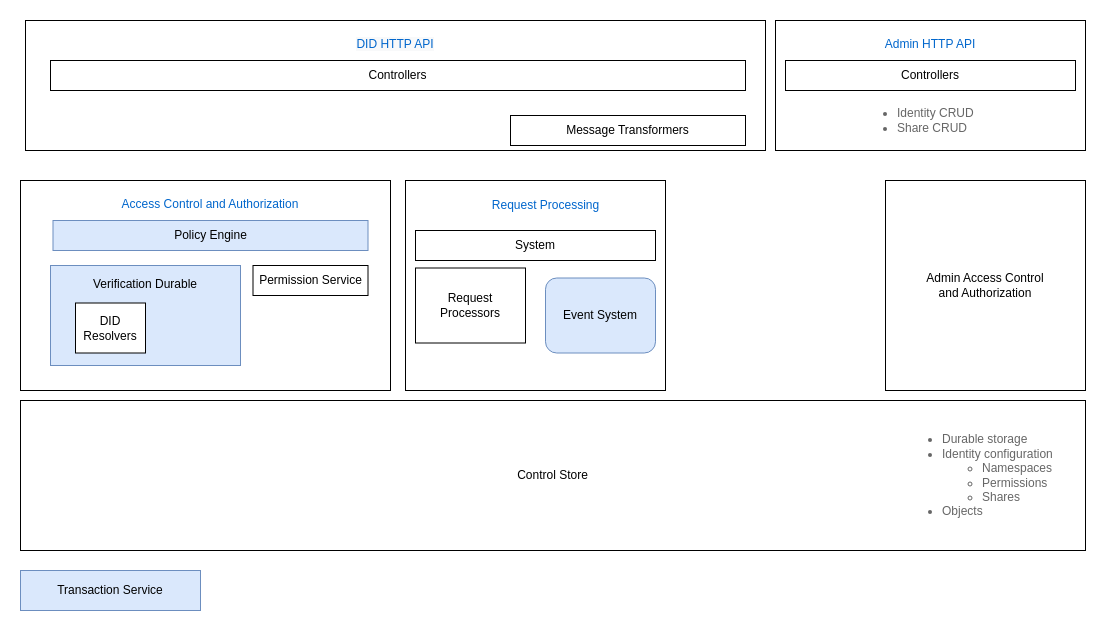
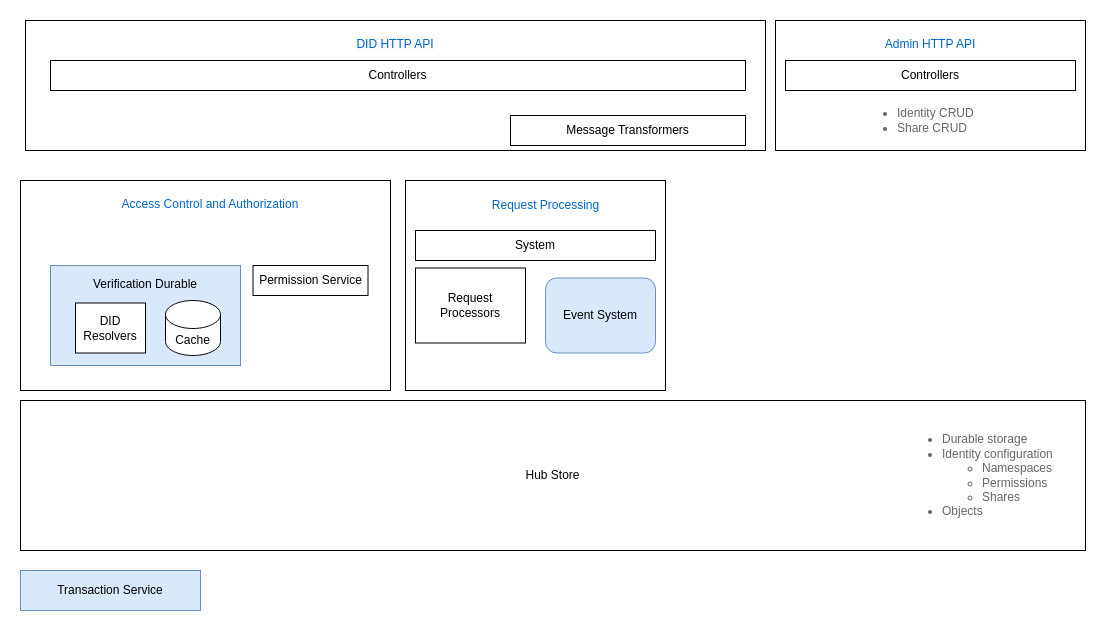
- <mxCell id="12" value="Policy Engine" style="rounded=0;whiteSpace=wrap;html=1;fillColor=#dae8fc;strokeColor=#6c8ebf;" vertex="1" parent="1"><mxGeometry x="52.5" y="220" width="315" height="30" as="geometry" /></mxCell>
- <mxCell id="5" value="Admin Access Control &lt;br&gt;and Authorization" style="rounded=0;whiteSpace=wrap;html=1;" vertex="1" parent="1"><mxGeometry x="885" y="180" width="200" height="210" as="geometry" /></mxCell>
+ <mxCell id="18" value="Cache" style="shape=cylinder3;whiteSpace=wrap;html=1;boundedLbl=1;backgroundOutline=1;size=14;" vertex="1" parent="15"><mxGeometry x="115" y="35" width="55" height="55" as="geometry" /></mxCell>
- <mxCell id="4" value="Control Store" style="rounded=0;whiteSpace=wrap;html=1;" vertex="1" parent="1"><mxGeometry x="20" y="400" width="1065" height="150" as="geometry" /></mxCell>
+ <mxCell id="4" value="Hub Store" style="rounded=0;whiteSpace=wrap;html=1;" vertex="1" parent="1"><mxGeometry x="20" y="400" width="1065" height="150" as="geometry" /></mxCell>
